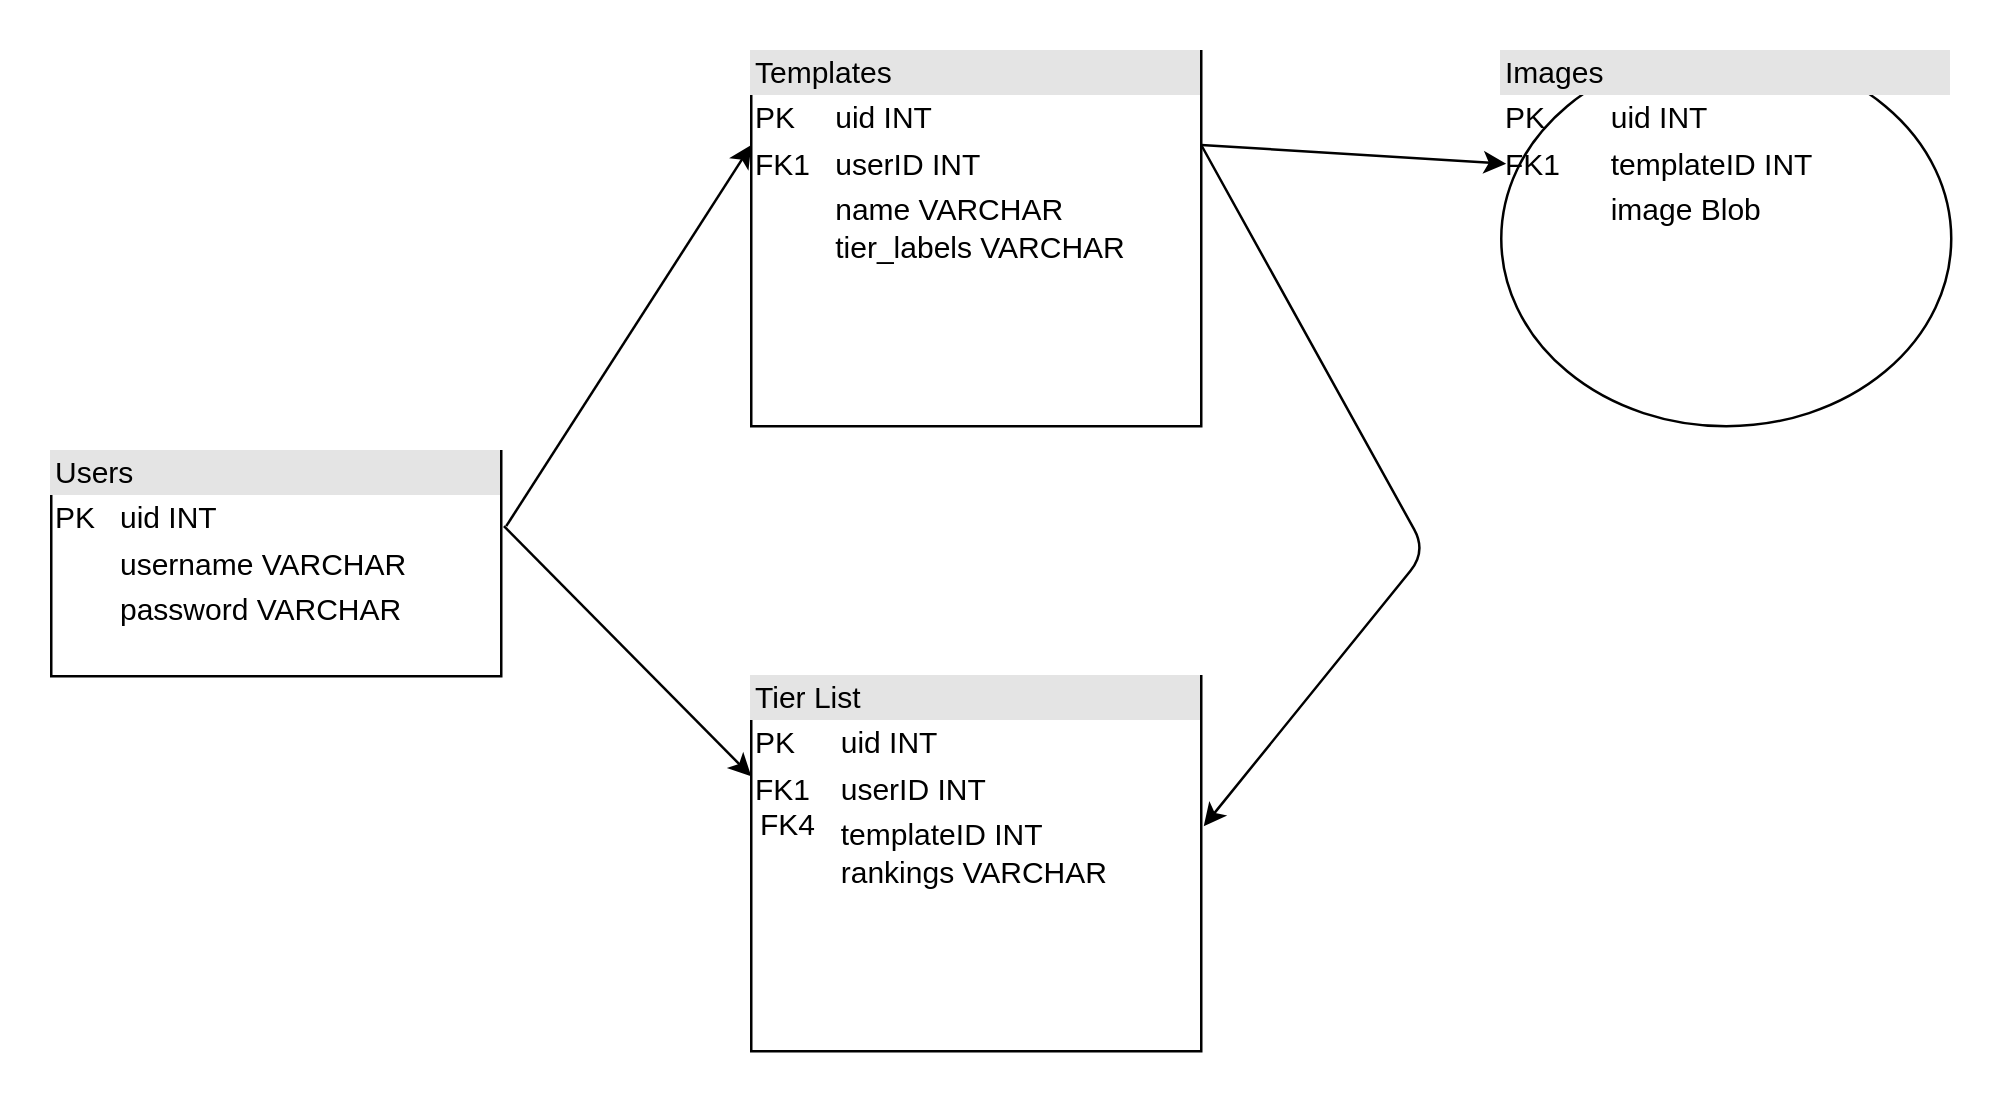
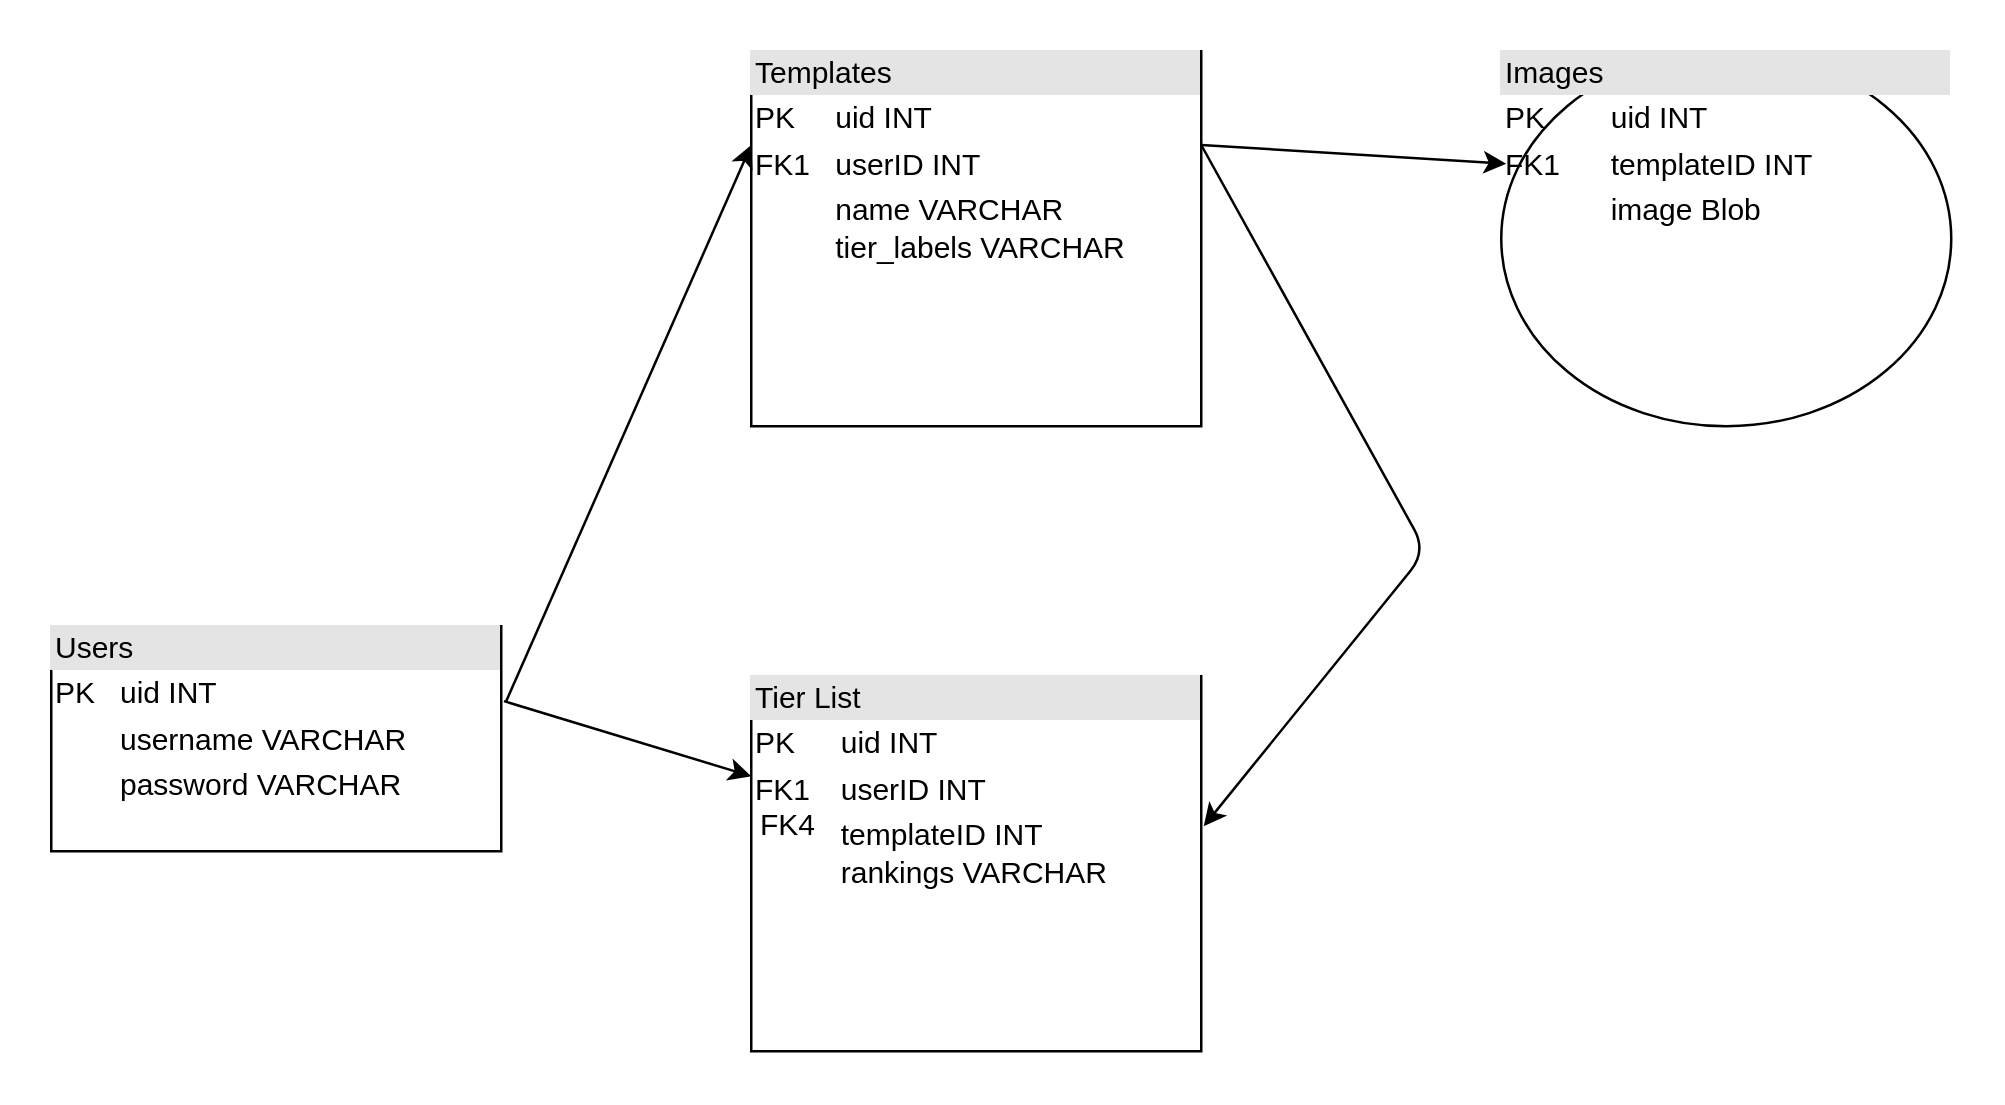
- <mxCell id="2" value="&lt;div style=&quot;box-sizing: border-box ; width: 100% ; background: #e4e4e4 ; padding: 2px&quot;&gt;Users&lt;/div&gt;&lt;table style=&quot;width: 100% ; font-size: 1em&quot; cellpadding=&quot;2&quot; cellspacing=&quot;0&quot;&gt;&lt;tbody&gt;&lt;tr&gt;&lt;td&gt;PK&lt;/td&gt;&lt;td&gt;uid INT&lt;/td&gt;&lt;/tr&gt;&lt;tr&gt;&lt;td&gt;&lt;br&gt;&lt;/td&gt;&lt;td&gt;username VARCHAR&lt;/td&gt;&lt;/tr&gt;&lt;tr&gt;&lt;td&gt;&lt;/td&gt;&lt;td&gt;password VARCHAR&lt;/td&gt;&lt;/tr&gt;&lt;/tbody&gt;&lt;/table&gt;" style="verticalAlign=top;align=left;overflow=fill;html=1;" vertex="1" parent="1"><mxGeometry x="20" y="180" width="180" height="90" as="geometry" /></mxCell>
+ <mxCell id="2" value="&lt;div style=&quot;box-sizing: border-box ; width: 100% ; background: #e4e4e4 ; padding: 2px&quot;&gt;Users&lt;/div&gt;&lt;table style=&quot;width: 100% ; font-size: 1em&quot; cellpadding=&quot;2&quot; cellspacing=&quot;0&quot;&gt;&lt;tbody&gt;&lt;tr&gt;&lt;td&gt;PK&lt;/td&gt;&lt;td&gt;uid INT&lt;/td&gt;&lt;/tr&gt;&lt;tr&gt;&lt;td&gt;&lt;br&gt;&lt;/td&gt;&lt;td&gt;username VARCHAR&lt;/td&gt;&lt;/tr&gt;&lt;tr&gt;&lt;td&gt;&lt;/td&gt;&lt;td&gt;password VARCHAR&lt;/td&gt;&lt;/tr&gt;&lt;/tbody&gt;&lt;/table&gt;" style="verticalAlign=top;align=left;overflow=fill;html=1;" vertex="1" parent="1"><mxGeometry x="20" y="250" width="180" height="90" as="geometry" /></mxCell>
